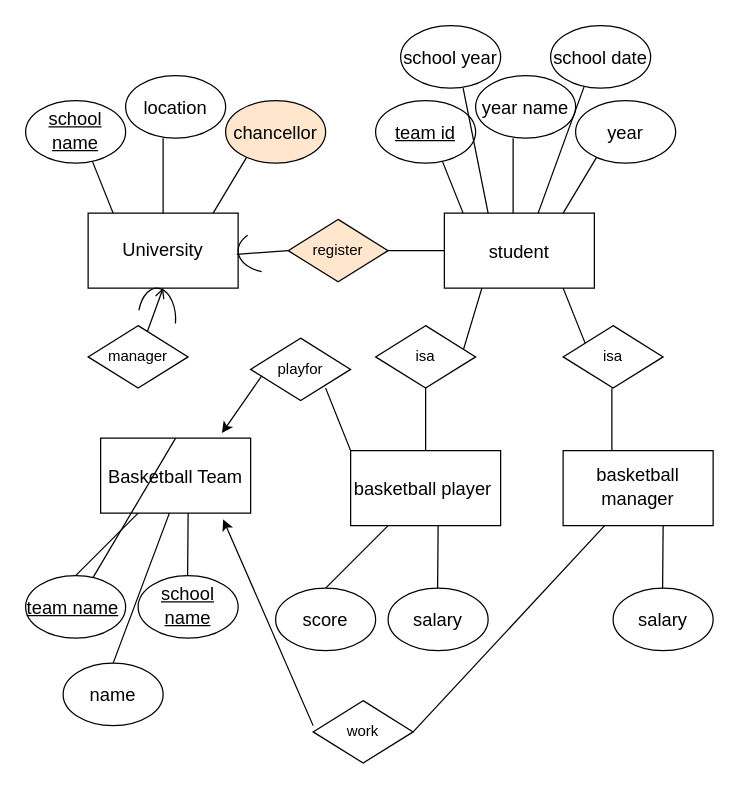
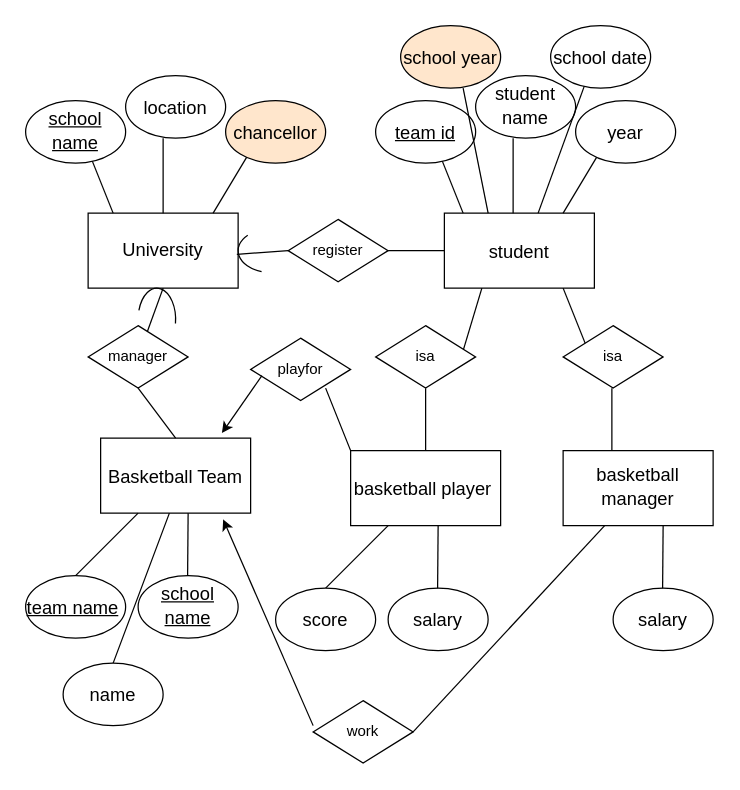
- <mxCell id="18" value="&lt;span lang=&quot;EN&quot; style=&quot;font-size: 11pt ; line-height: 16.867px ; font-family: &amp;#34;arial&amp;#34; , sans-serif&quot;&gt;school year&lt;/span&gt;&lt;span style=&quot;font-size: medium&quot;&gt;&lt;/span&gt;" style="ellipse;whiteSpace=wrap;html=1;" parent="1" vertex="1"><mxGeometry x="320" y="20" width="80" height="50" as="geometry" /></mxCell>
+ <mxCell id="18" value="&lt;span lang=&quot;EN&quot; style=&quot;font-size: 11pt ; line-height: 16.867px ; font-family: &amp;#34;arial&amp;#34; , sans-serif&quot;&gt;school year&lt;/span&gt;&lt;span style=&quot;font-size: medium&quot;&gt;&lt;/span&gt;" style="ellipse;whiteSpace=wrap;html=1;fillColor=#ffe6cc;" parent="1" vertex="1"><mxGeometry x="320" y="20" width="80" height="50" as="geometry" /></mxCell>
- <mxCell id="16" value="&lt;span lang=&quot;EN&quot; style=&quot;font-size: 11pt ; line-height: 16.867px ; font-family: &amp;#34;arial&amp;#34; , sans-serif&quot;&gt;year name&lt;/span&gt;&lt;span style=&quot;font-size: medium&quot;&gt;&lt;/span&gt;" style="ellipse;whiteSpace=wrap;html=1;" parent="1" vertex="1"><mxGeometry x="380" y="60" width="80" height="50" as="geometry" /></mxCell>
+ <mxCell id="16" value="&lt;span lang=&quot;EN&quot; style=&quot;font-size: 11pt ; line-height: 16.867px ; font-family: &amp;#34;arial&amp;#34; , sans-serif&quot;&gt;student name&lt;/span&gt;&lt;span style=&quot;font-size: medium&quot;&gt;&lt;/span&gt;" style="ellipse;whiteSpace=wrap;html=1;" parent="1" vertex="1"><mxGeometry x="380" y="60" width="80" height="50" as="geometry" /></mxCell>
- <mxCell id="10" value="register" style="rhombus;whiteSpace=wrap;html=1;fillColor=#ffe6cc;" parent="1" vertex="1"><mxGeometry x="230" y="175" width="80" height="50" as="geometry" /></mxCell>
+ <mxCell id="10" value="register" style="rhombus;whiteSpace=wrap;html=1;" parent="1" vertex="1"><mxGeometry x="230" y="175" width="80" height="50" as="geometry" /></mxCell>
- <mxCell id="34" value="" style="endArrow=open;html=1;entryX=0.5;entryY=1;entryDx=0;entryDy=0;" parent="1" source="35" target="2" edge="1"><mxGeometry width="50" height="50" relative="1" as="geometry"><mxPoint x="88.89" y="268.89" as="sourcePoint" /><mxPoint x="100.001" y="230.001" as="targetPoint" /></mxGeometry></mxCell>
+ <mxCell id="34" value="" style="endArrow=none;html=1;entryX=0.5;entryY=1;entryDx=0;entryDy=0;" parent="1" source="35" target="2" edge="1"><mxGeometry width="50" height="50" relative="1" as="geometry"><mxPoint x="88.89" y="268.89" as="sourcePoint" /><mxPoint x="100.001" y="230.001" as="targetPoint" /></mxGeometry></mxCell>
- <mxCell id="49" value="" style="endArrow=none;html=1;exitX=0.5;exitY=0;exitDx=0;exitDy=0;" edge="1" parent="1" source="36" target="39"><mxGeometry width="50" height="50" relative="1" as="geometry"><mxPoint x="90" y="340" as="sourcePoint" /><mxPoint x="140" y="290" as="targetPoint" /></mxGeometry></mxCell>
+ <mxCell id="49" value="" style="endArrow=none;html=1;exitX=0.5;exitY=0;exitDx=0;exitDy=0;entryX=0.5;entryY=1;entryDx=0;entryDy=0;" edge="1" parent="1" source="36" target="35"><mxGeometry width="50" height="50" relative="1" as="geometry"><mxPoint x="90" y="340" as="sourcePoint" /><mxPoint x="140" y="290" as="targetPoint" /></mxGeometry></mxCell>
